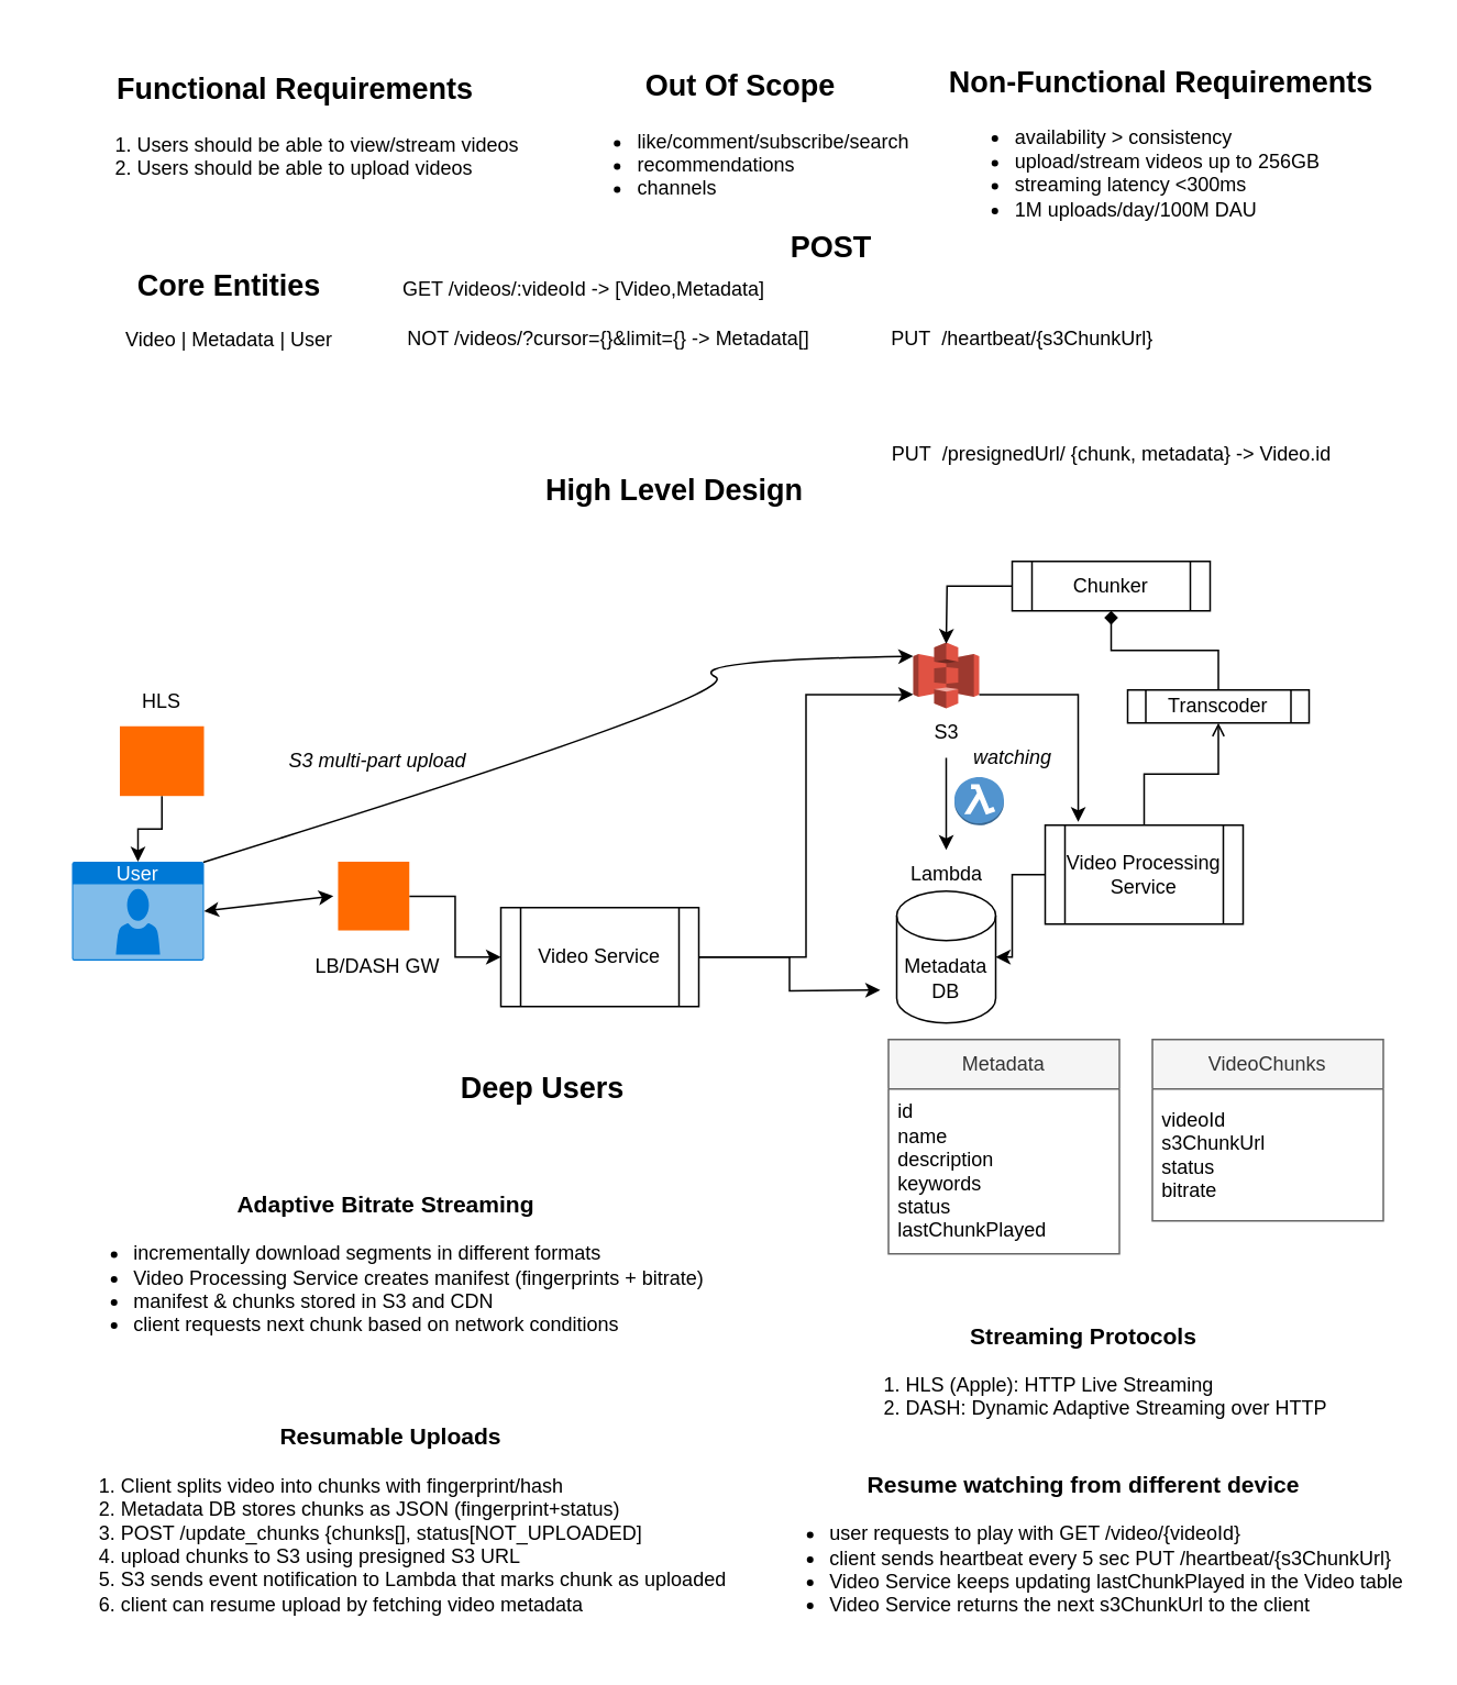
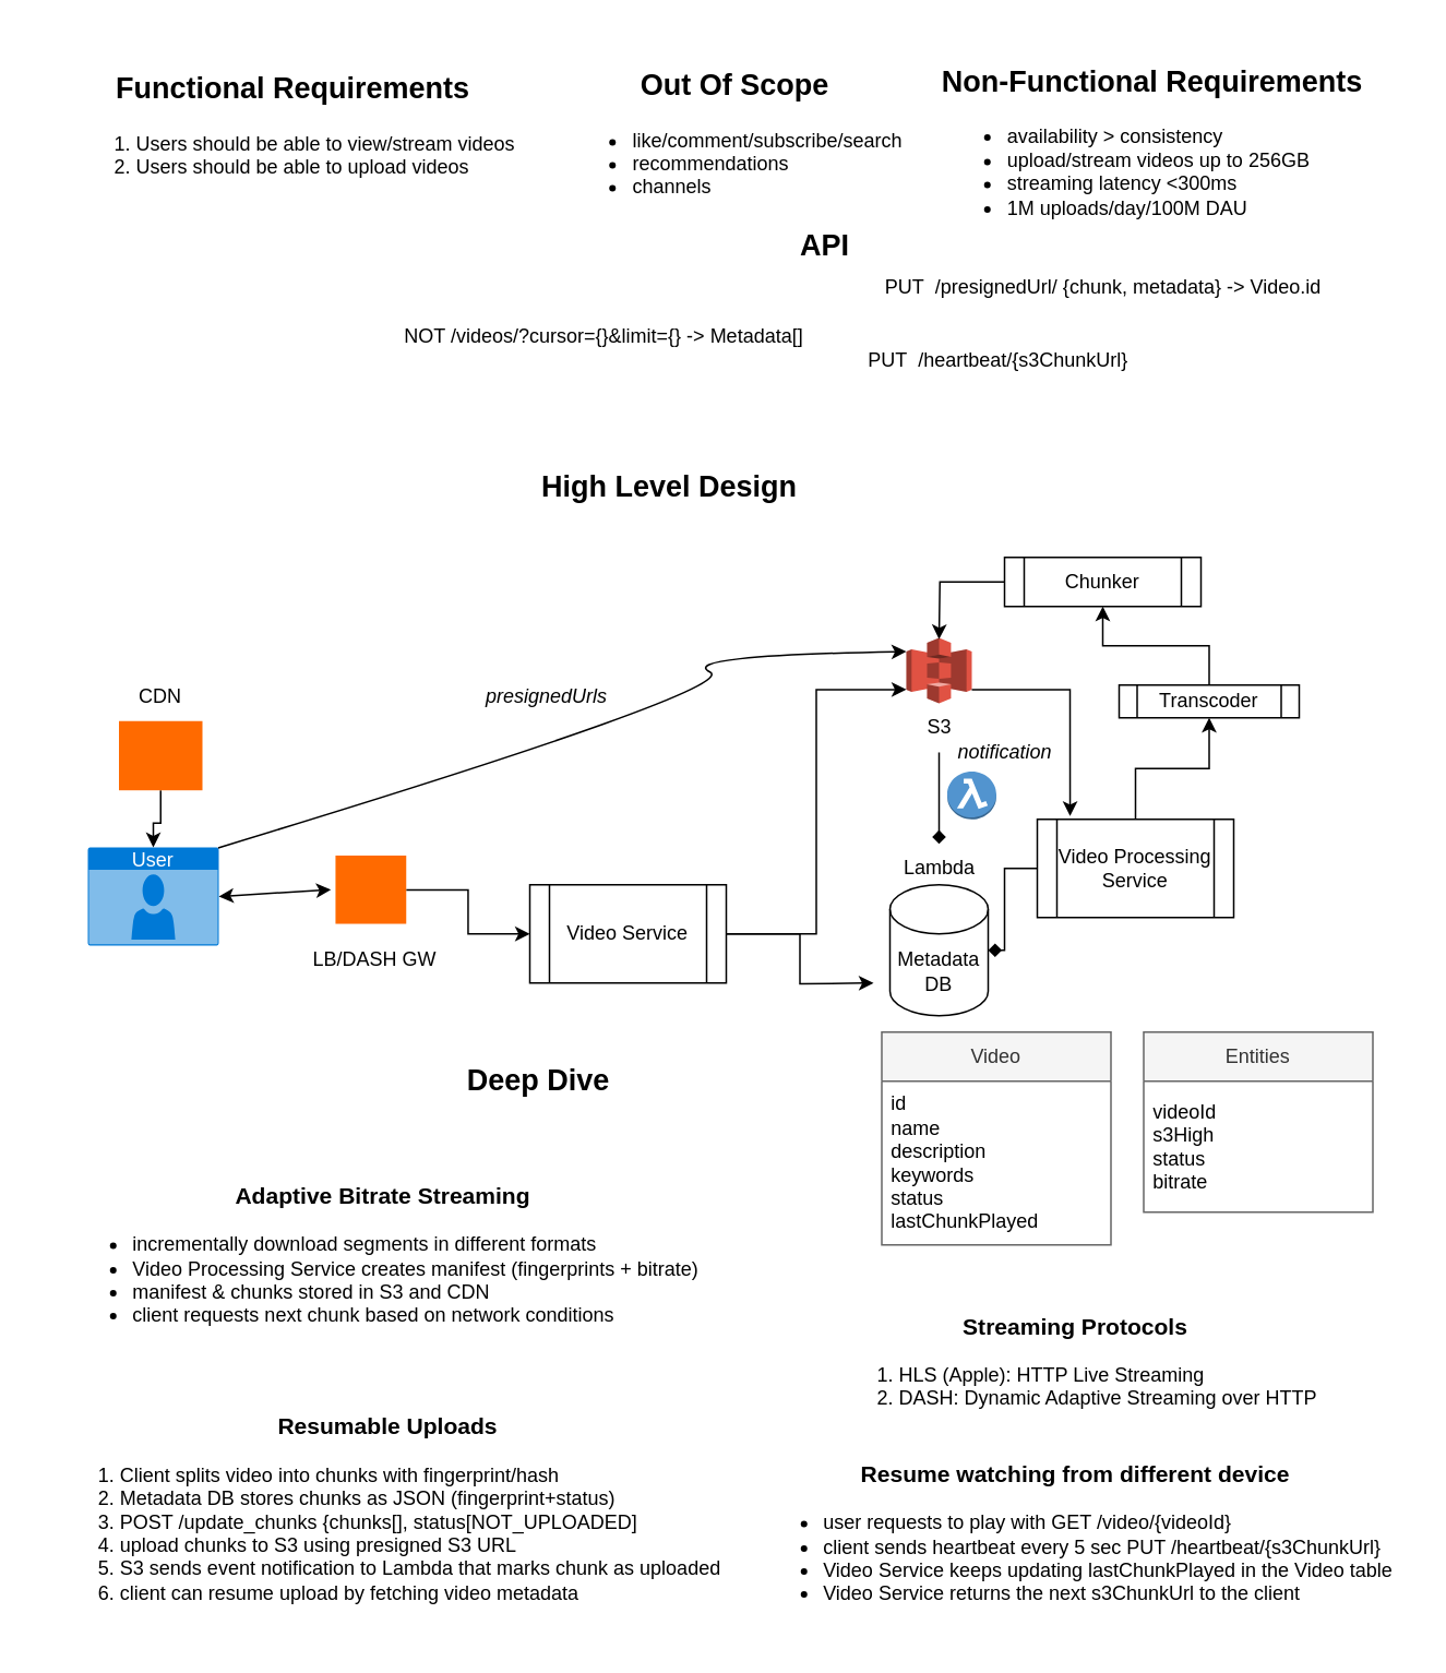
- <mxCell id="6" value="&lt;h2&gt;POST&lt;/h2&gt;" style="text;html=1;align=center;verticalAlign=middle;resizable=0;points=[];autosize=1;strokeColor=none;fillColor=none;" vertex="1" parent="1"><mxGeometry x="478" y="120" width="50" height="60" as="geometry" /></mxCell>
+ <mxCell id="6" value="&lt;h2&gt;API&lt;/h2&gt;" style="text;html=1;align=center;verticalAlign=middle;resizable=0;points=[];autosize=1;strokeColor=none;fillColor=none;" vertex="1" parent="1"><mxGeometry x="478" y="120" width="50" height="60" as="geometry" /></mxCell>
- <mxCell id="7" value="GET /videos/:videoId -&amp;gt; [Video,Metadata]" style="text;html=1;align=center;verticalAlign=middle;resizable=0;points=[];autosize=1;strokeColor=none;fillColor=none;" vertex="1" parent="1"><mxGeometry x="233" y="160" width="240" height="30" as="geometry" /></mxCell>
- <mxCell id="5" value="&lt;h2&gt;Core Entities&lt;/h2&gt;&lt;div&gt;Video | Metadata | User&lt;/div&gt;" style="text;html=1;align=center;verticalAlign=middle;resizable=0;points=[];autosize=1;strokeColor=none;fillColor=none;" vertex="1" parent="1"><mxGeometry x="63" y="140" width="150" height="80" as="geometry" /></mxCell>
- <mxCell id="49" value="PUT&amp;nbsp; /heartbeat/{s3ChunkUrl}" style="text;html=1;align=left;verticalAlign=middle;resizable=0;points=[];autosize=1;strokeColor=none;fillColor=none;" vertex="1" parent="1"><mxGeometry x="538" y="190" width="180" height="30" as="geometry" /></mxCell>
+ <mxCell id="49" value="PUT&amp;nbsp; /heartbeat/{s3ChunkUrl}" style="text;html=1;align=left;verticalAlign=middle;resizable=0;points=[];autosize=1;strokeColor=none;fillColor=none;" vertex="1" parent="1"><mxGeometry x="528" y="205" width="180" height="30" as="geometry" /></mxCell>
- <mxCell id="9" value="PUT&amp;nbsp; /presignedUrl/ {chunk, metadata} -&amp;gt; Video.id" style="text;html=1;align=center;verticalAlign=middle;resizable=0;points=[];autosize=1;strokeColor=none;fillColor=none;" vertex="1" parent="1"><mxGeometry x="528" y="260" width="290" height="30" as="geometry" /></mxCell>
+ <mxCell id="9" value="PUT&amp;nbsp; /presignedUrl/ {chunk, metadata} -&amp;gt; Video.id" style="text;html=1;align=center;verticalAlign=middle;resizable=0;points=[];autosize=1;strokeColor=none;fillColor=none;" vertex="1" parent="1"><mxGeometry x="528" y="160" width="290" height="30" as="geometry" /></mxCell>
- <mxCell id="24" value="" style="edgeStyle=orthogonalEdgeStyle;rounded=0;orthogonalLoop=1;jettySize=auto;html=1;endArrow=diamond;" edge="1" parent="1" source="25" target="26"><mxGeometry relative="1" as="geometry" /></mxCell>
+ <mxCell id="24" value="" style="edgeStyle=orthogonalEdgeStyle;rounded=0;orthogonalLoop=1;jettySize=auto;html=1;" edge="1" parent="1" source="25" target="26"><mxGeometry relative="1" as="geometry" /></mxCell>
- <mxCell id="36" value="HLS" style="text;html=1;align=center;verticalAlign=middle;resizable=0;points=[];autosize=1;strokeColor=none;fillColor=none;" vertex="1" parent="1"><mxGeometry x="72" y="410" width="50" height="30" as="geometry" /></mxCell>
+ <mxCell id="36" value="CDN" style="text;html=1;align=center;verticalAlign=middle;resizable=0;points=[];autosize=1;strokeColor=none;fillColor=none;" vertex="1" parent="1"><mxGeometry x="72" y="410" width="50" height="30" as="geometry" /></mxCell>
+ <mxCell id="30" value="&lt;i&gt;presignedUrls&lt;/i&gt;" style="text;html=1;align=center;verticalAlign=middle;resizable=0;points=[];autosize=1;strokeColor=none;fillColor=none;" vertex="1" parent="1"><mxGeometry x="283" y="410" width="100" height="30" as="geometry" /></mxCell>
- <mxCell id="21" value="" style="edgeStyle=orthogonalEdgeStyle;rounded=0;orthogonalLoop=1;jettySize=auto;html=1;endArrow=open;" edge="1" parent="1" source="23" target="25"><mxGeometry relative="1" as="geometry" /></mxCell>
+ <mxCell id="21" value="" style="edgeStyle=orthogonalEdgeStyle;rounded=0;orthogonalLoop=1;jettySize=auto;html=1;" edge="1" parent="1" source="23" target="25"><mxGeometry relative="1" as="geometry" /></mxCell>
- <mxCell id="43" value="&lt;i&gt;watching&lt;/i&gt;" style="text;html=1;align=center;verticalAlign=middle;resizable=0;points=[];autosize=1;strokeColor=none;fillColor=none;" vertex="1" parent="1"><mxGeometry x="573" y="444.15" width="80" height="30" as="geometry" /></mxCell>
+ <mxCell id="43" value="&lt;i&gt;notification&lt;/i&gt;" style="text;html=1;align=center;verticalAlign=middle;resizable=0;points=[];autosize=1;strokeColor=none;fillColor=none;" vertex="1" parent="1"><mxGeometry x="573" y="444.15" width="80" height="30" as="geometry" /></mxCell>
- <mxCell id="37" value="&lt;i&gt;S3 multi-part upload&lt;/i&gt;" style="text;html=1;align=center;verticalAlign=middle;resizable=0;points=[];autosize=1;strokeColor=none;fillColor=none;" vertex="1" parent="1"><mxGeometry x="162.5" y="446.15" width="130" height="30" as="geometry" /></mxCell>
- <mxCell id="28" value="" style="edgeStyle=orthogonalEdgeStyle;rounded=0;orthogonalLoop=1;jettySize=auto;html=1;" edge="1" parent="1" source="29" target="33"><mxGeometry relative="1" as="geometry" /></mxCell>
+ <mxCell id="28" value="" style="edgeStyle=orthogonalEdgeStyle;rounded=0;orthogonalLoop=1;jettySize=auto;html=1;endArrow=diamond;" edge="1" parent="1" source="29" target="33"><mxGeometry relative="1" as="geometry" /></mxCell>
- <mxCell id="11" value="User" style="html=1;whiteSpace=wrap;strokeColor=none;fillColor=#0079D6;labelPosition=center;verticalLabelPosition=middle;verticalAlign=top;align=center;fontSize=12;outlineConnect=0;spacingTop=-6;fontColor=#FFFFFF;sketch=0;shape=mxgraph.sitemap.user;" vertex="1" parent="1"><mxGeometry x="43" y="522.15" width="80" height="60" as="geometry" /></mxCell>
+ <mxCell id="11" value="User" style="html=1;whiteSpace=wrap;strokeColor=none;fillColor=#0079D6;labelPosition=center;verticalLabelPosition=middle;verticalAlign=top;align=center;fontSize=12;outlineConnect=0;spacingTop=-6;fontColor=#FFFFFF;sketch=0;shape=mxgraph.sitemap.user;" vertex="1" parent="1"><mxGeometry x="53" y="517.15" width="80" height="60" as="geometry" /></mxCell>
- <mxCell id="22" value="" style="edgeStyle=orthogonalEdgeStyle;rounded=0;orthogonalLoop=1;jettySize=auto;html=1;" edge="1" parent="1" source="23" target="19"><mxGeometry relative="1" as="geometry" /></mxCell>
+ <mxCell id="22" value="" style="edgeStyle=orthogonalEdgeStyle;rounded=0;orthogonalLoop=1;jettySize=auto;html=1;endArrow=diamond;" edge="1" parent="1" source="23" target="19"><mxGeometry relative="1" as="geometry" /></mxCell>
- <mxCell id="17" value="Video Service" style="shape=process;whiteSpace=wrap;html=1;backgroundOutline=1;" vertex="1" parent="1"><mxGeometry x="303" y="550" width="120" height="60" as="geometry" /></mxCell>
+ <mxCell id="17" value="Video Service" style="shape=process;whiteSpace=wrap;html=1;backgroundOutline=1;" vertex="1" parent="1"><mxGeometry x="323" y="540" width="120" height="60" as="geometry" /></mxCell>
- <mxCell id="38" value="Metadata" style="swimlane;fontStyle=0;childLayout=stackLayout;horizontal=1;startSize=30;horizontalStack=0;resizeParent=1;resizeParentMax=0;resizeLast=0;collapsible=1;marginBottom=0;whiteSpace=wrap;html=1;fillColor=#f5f5f5;fontColor=#333333;strokeColor=#666666;" vertex="1" parent="1"><mxGeometry x="538" y="630" width="140" height="130" as="geometry" /></mxCell>
+ <mxCell id="38" value="Video" style="swimlane;fontStyle=0;childLayout=stackLayout;horizontal=1;startSize=30;horizontalStack=0;resizeParent=1;resizeParentMax=0;resizeLast=0;collapsible=1;marginBottom=0;whiteSpace=wrap;html=1;fillColor=#f5f5f5;fontColor=#333333;strokeColor=#666666;" vertex="1" parent="1"><mxGeometry x="538" y="630" width="140" height="130" as="geometry" /></mxCell>
- <mxCell id="40" value="VideoChunks" style="swimlane;fontStyle=0;childLayout=stackLayout;horizontal=1;startSize=30;horizontalStack=0;resizeParent=1;resizeParentMax=0;resizeLast=0;collapsible=1;marginBottom=0;whiteSpace=wrap;html=1;fillColor=#f5f5f5;fontColor=#333333;strokeColor=#666666;" vertex="1" parent="1"><mxGeometry x="698" y="630" width="140" height="110" as="geometry" /></mxCell>
+ <mxCell id="40" value="Entities" style="swimlane;fontStyle=0;childLayout=stackLayout;horizontal=1;startSize=30;horizontalStack=0;resizeParent=1;resizeParentMax=0;resizeLast=0;collapsible=1;marginBottom=0;whiteSpace=wrap;html=1;fillColor=#f5f5f5;fontColor=#333333;strokeColor=#666666;" vertex="1" parent="1"><mxGeometry x="698" y="630" width="140" height="110" as="geometry" /></mxCell>
- <mxCell id="45" value="&lt;h2&gt;Deep Users&lt;/h2&gt;" style="text;html=1;align=center;verticalAlign=middle;resizable=0;points=[];autosize=1;strokeColor=none;fillColor=none;" vertex="1" parent="1"><mxGeometry x="273" y="630" width="110" height="60" as="geometry" /></mxCell>
+ <mxCell id="45" value="&lt;h2&gt;Deep Dive&lt;/h2&gt;" style="text;html=1;align=center;verticalAlign=middle;resizable=0;points=[];autosize=1;strokeColor=none;fillColor=none;" vertex="1" parent="1"><mxGeometry x="273" y="630" width="110" height="60" as="geometry" /></mxCell>
- <mxCell id="41" value="videoId&lt;div&gt;s3ChunkUrl&lt;/div&gt;&lt;div&gt;&lt;span style=&quot;background-color: transparent; color: light-dark(rgb(0, 0, 0), rgb(255, 255, 255));&quot;&gt;status&lt;/span&gt;&lt;/div&gt;&lt;div&gt;&lt;span style=&quot;background-color: transparent; color: light-dark(rgb(0, 0, 0), rgb(255, 255, 255));&quot;&gt;bitrate&lt;/span&gt;&lt;/div&gt;" style="text;strokeColor=none;fillColor=none;align=left;verticalAlign=middle;spacingLeft=4;spacingRight=4;overflow=hidden;points=[[0,0.5],[1,0.5]];portConstraint=eastwest;rotatable=0;whiteSpace=wrap;html=1;" vertex="1" parent="40"><mxGeometry y="30" width="140" height="80" as="geometry" /></mxCell>
+ <mxCell id="41" value="videoId&lt;div&gt;s3High&lt;/div&gt;&lt;div&gt;&lt;span style=&quot;background-color: transparent; color: light-dark(rgb(0, 0, 0), rgb(255, 255, 255));&quot;&gt;status&lt;/span&gt;&lt;/div&gt;&lt;div&gt;&lt;span style=&quot;background-color: transparent; color: light-dark(rgb(0, 0, 0), rgb(255, 255, 255));&quot;&gt;bitrate&lt;/span&gt;&lt;/div&gt;" style="text;strokeColor=none;fillColor=none;align=left;verticalAlign=middle;spacingLeft=4;spacingRight=4;overflow=hidden;points=[[0,0.5],[1,0.5]];portConstraint=eastwest;rotatable=0;whiteSpace=wrap;html=1;" vertex="1" parent="40"><mxGeometry y="30" width="140" height="80" as="geometry" /></mxCell>
